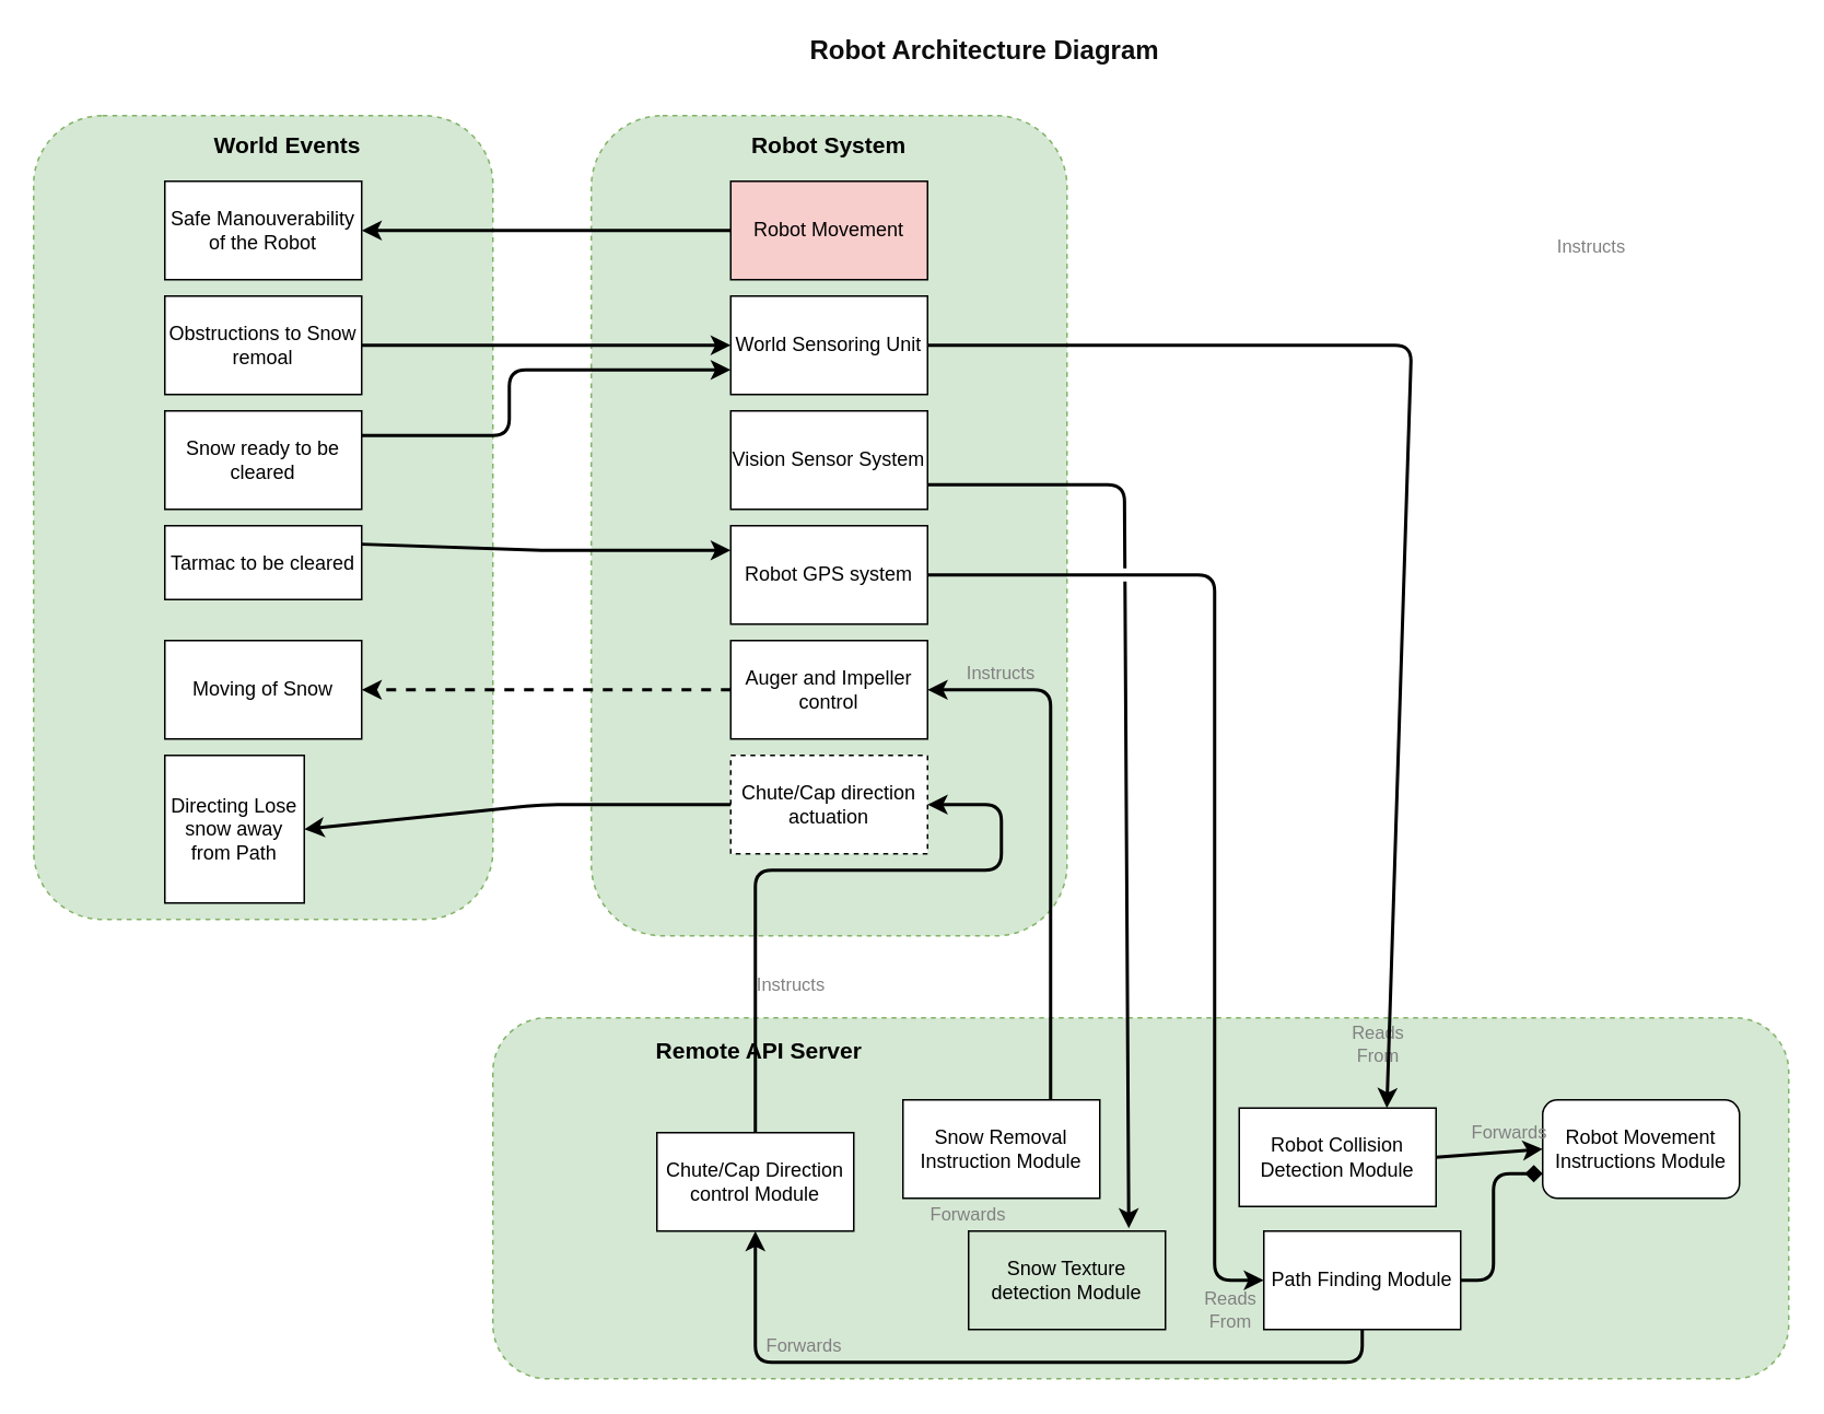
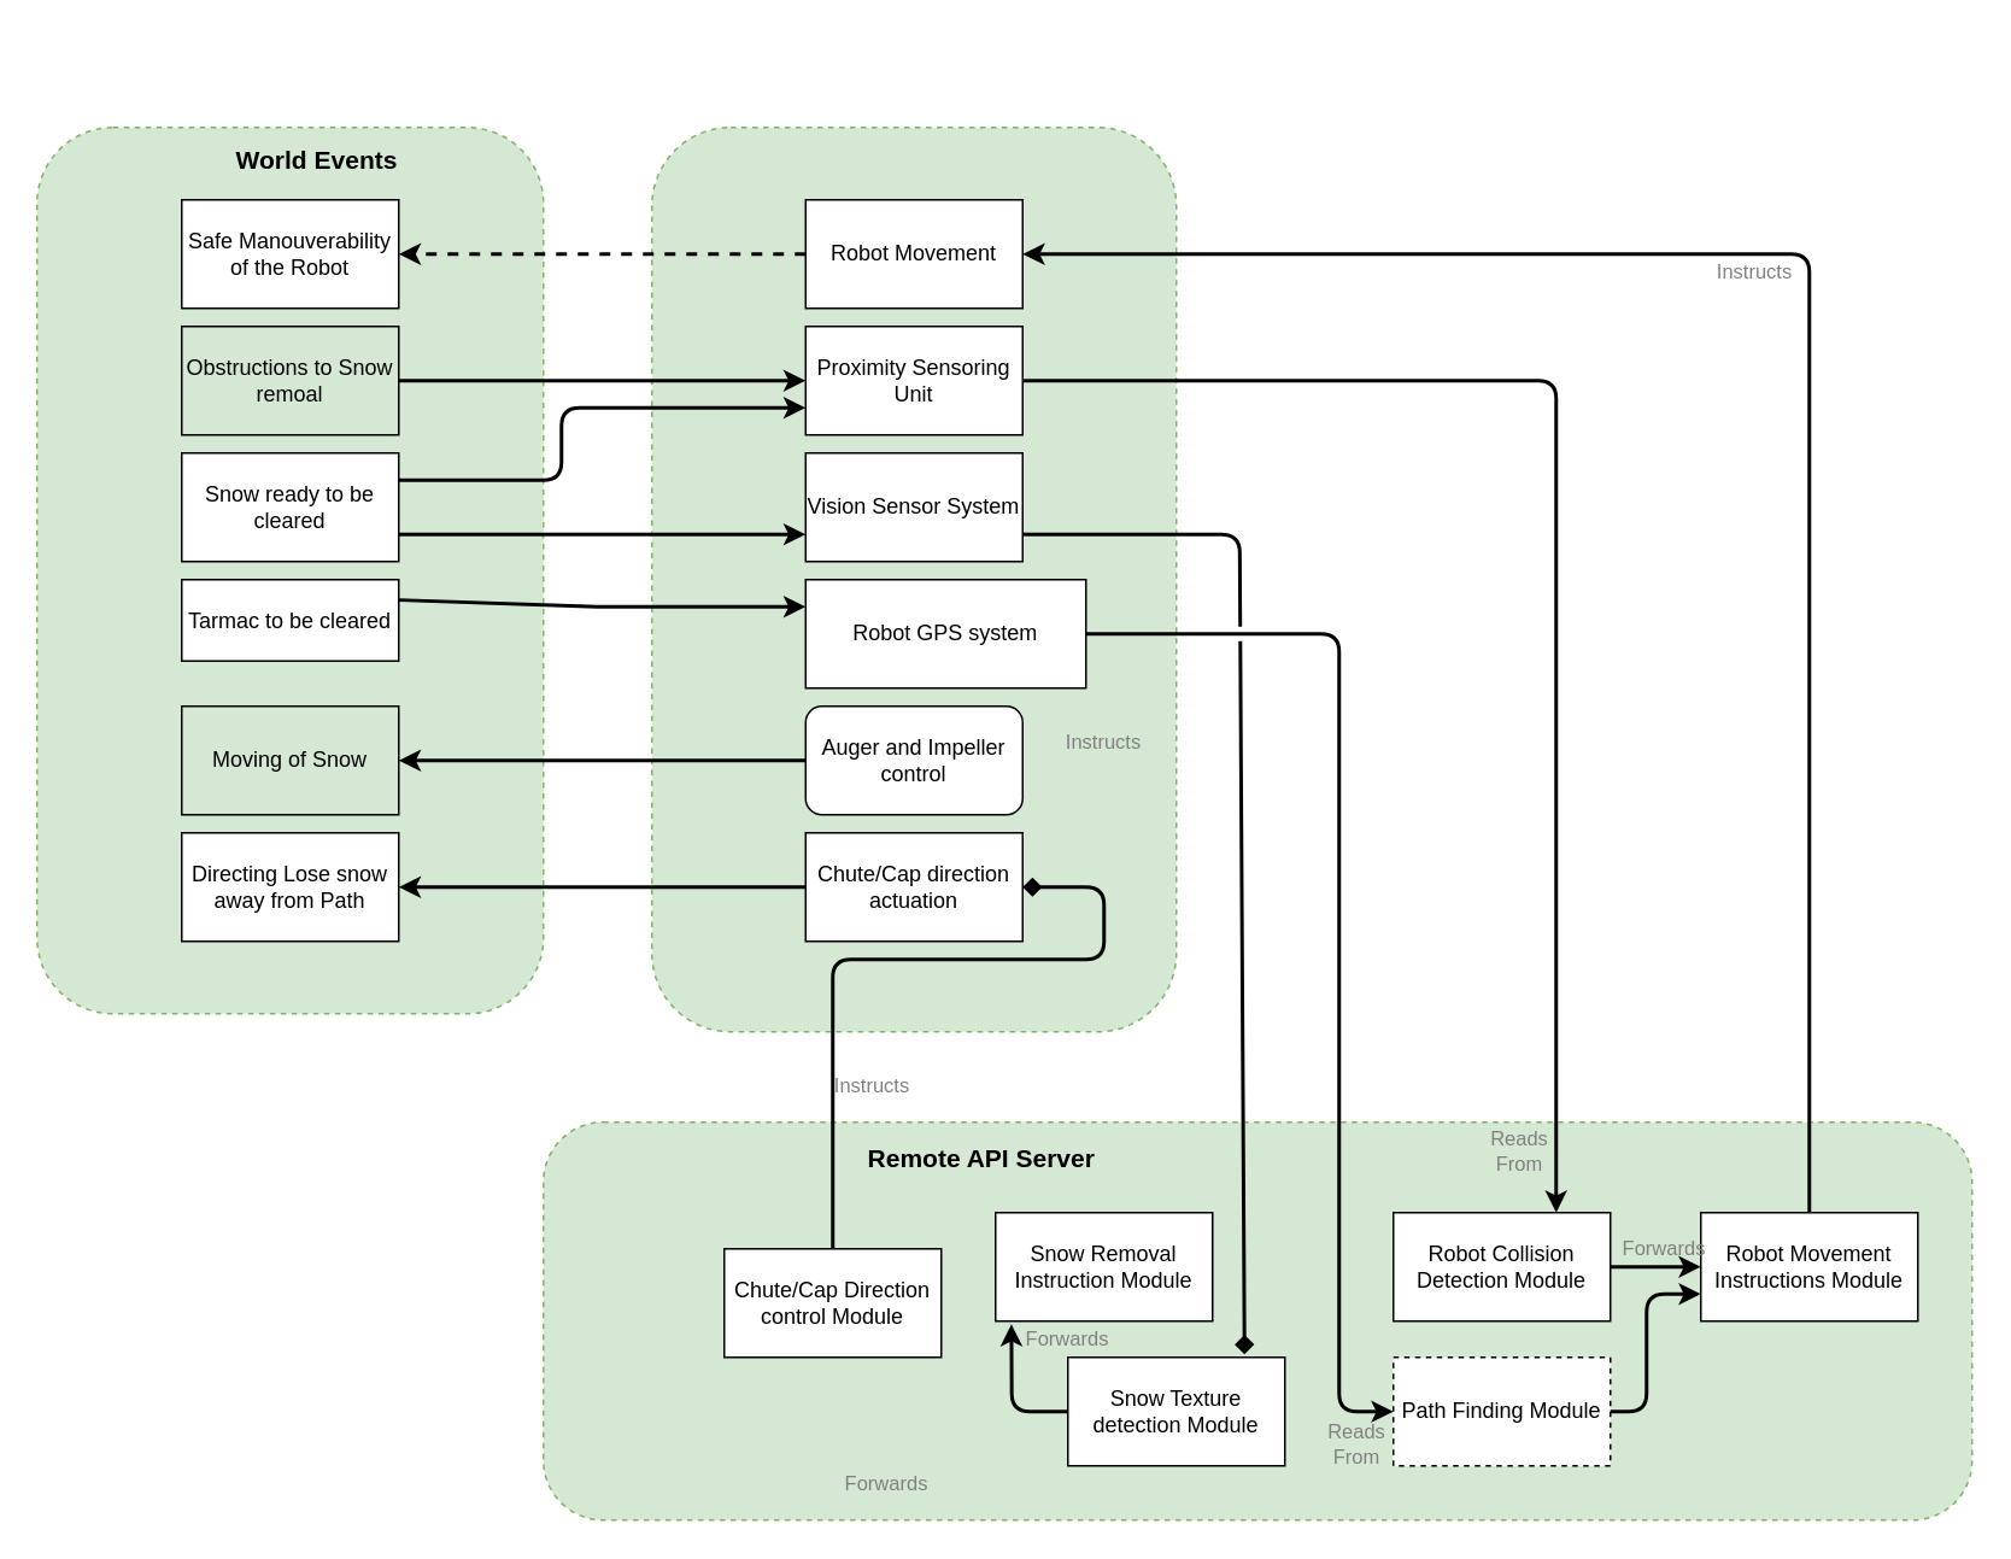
- <mxCell id="49" value="Robot Architecture Diagram" style="text;html=1;strokeColor=none;fillColor=none;align=center;verticalAlign=middle;whiteSpace=wrap;rounded=0;fontSize=16;fontStyle=1;fontColor=#0D0D0D;" parent="1" vertex="1"><mxGeometry x="480" y="20" width="240" height="20" as="geometry" /></mxCell>
- <mxCell id="4" value="&lt;b&gt;&lt;font style=&quot;font-size: 14px&quot;&gt;Robot System&lt;/font&gt;&lt;/b&gt;" style="text;html=1;strokeColor=none;fillColor=none;align=center;verticalAlign=middle;whiteSpace=wrap;rounded=0;" parent="1" vertex="1"><mxGeometry x="445" y="78" width="120" height="20" as="geometry" /></mxCell>
- <mxCell id="44" value="" style="endArrow=classic;html=1;strokeWidth=2;exitX=0;exitY=0.5;exitDx=0;exitDy=0;" parent="1" source="8" target="43" edge="1"><mxGeometry width="50" height="50" relative="1" as="geometry"><mxPoint x="240" y="160" as="sourcePoint" /><mxPoint x="290" y="110" as="targetPoint" /></mxGeometry></mxCell>
+ <mxCell id="44" value="" style="endArrow=classic;html=1;strokeWidth=2;exitX=0;exitY=0.5;exitDx=0;exitDy=0;dashed=1;" parent="1" source="8" target="43" edge="1"><mxGeometry width="50" height="50" relative="1" as="geometry"><mxPoint x="240" y="160" as="sourcePoint" /><mxPoint x="290" y="110" as="targetPoint" /></mxGeometry></mxCell>
- <mxCell id="8" value="Robot Movement" style="rounded=0;whiteSpace=wrap;html=1;fillColor=#f8cecc;" parent="1" vertex="1"><mxGeometry x="445" y="110" width="120" height="60" as="geometry" /></mxCell>
+ <mxCell id="8" value="Robot Movement" style="rounded=0;whiteSpace=wrap;html=1;" parent="1" vertex="1"><mxGeometry x="445" y="110" width="120" height="60" as="geometry" /></mxCell>
+ <mxCell id="18" value="" style="endArrow=classic;html=1;strokeWidth=2;exitX=0.5;exitY=0;exitDx=0;exitDy=0;entryX=1;entryY=0.5;entryDx=0;entryDy=0;" parent="1" source="17" target="8" edge="1"><mxGeometry width="50" height="50" relative="1" as="geometry"><mxPoint x="860" y="570" as="sourcePoint" /><mxPoint x="910" y="520" as="targetPoint" /><Array as="points"><mxPoint x="1000" y="140" /></Array></mxGeometry></mxCell>
- <mxCell id="14" value="Obstructions to Snow remoal" style="rounded=0;whiteSpace=wrap;html=1;" parent="1" vertex="1"><mxGeometry x="100" y="180" width="120" height="60" as="geometry" /></mxCell>
+ <mxCell id="14" value="Obstructions to Snow remoal" style="rounded=0;whiteSpace=wrap;html=1;fillColor=#d5e8d4;" parent="1" vertex="1"><mxGeometry x="100" y="180" width="120" height="60" as="geometry" /></mxCell>
- <mxCell id="10" value="World Sensoring Unit" style="rounded=0;whiteSpace=wrap;html=1;" parent="1" vertex="1"><mxGeometry x="445" y="180" width="120" height="60" as="geometry" /></mxCell>
+ <mxCell id="10" value="Proximity Sensoring Unit" style="rounded=0;whiteSpace=wrap;html=1;" parent="1" vertex="1"><mxGeometry x="445" y="180" width="120" height="60" as="geometry" /></mxCell>
+ <mxCell id="51" value="" style="endArrow=classic;html=1;strokeWidth=2;exitX=1;exitY=0.75;exitDx=0;exitDy=0;entryX=0;entryY=0.75;entryDx=0;entryDy=0;" edge="1" parent="1" source="40" target="12"><mxGeometry width="50" height="50" relative="1" as="geometry"><mxPoint x="207" y="300" as="sourcePoint" /><mxPoint x="462" y="300" as="targetPoint" /><Array as="points" /></mxGeometry></mxCell>
- <mxCell id="50" value="Robot GPS system" style="rounded=0;whiteSpace=wrap;html=1;" parent="1" vertex="1"><mxGeometry x="445" y="320" width="120" height="60" as="geometry" /></mxCell>
+ <mxCell id="50" value="Robot GPS system" style="rounded=0;whiteSpace=wrap;html=1;" parent="1" vertex="1"><mxGeometry x="445" y="320" width="155" height="60" as="geometry" /></mxCell>
- <mxCell id="45" value="Moving of Snow" style="rounded=0;whiteSpace=wrap;html=1;" parent="1" vertex="1"><mxGeometry x="100" y="390" width="120" height="60" as="geometry" /></mxCell>
+ <mxCell id="45" value="Moving of Snow" style="rounded=0;whiteSpace=wrap;html=1;fillColor=#d5e8d4;" parent="1" vertex="1"><mxGeometry x="100" y="390" width="120" height="60" as="geometry" /></mxCell>
- <mxCell id="46" value="" style="endArrow=classic;html=1;strokeWidth=2;exitX=0;exitY=0.5;exitDx=0;exitDy=0;entryX=1;entryY=0.5;entryDx=0;entryDy=0;dashed=1;" parent="1" source="9" target="45" edge="1"><mxGeometry width="50" height="50" relative="1" as="geometry"><mxPoint x="220" y="410" as="sourcePoint" /><mxPoint x="270" y="360" as="targetPoint" /><Array as="points"><mxPoint x="320" y="420" /></Array></mxGeometry></mxCell>
+ <mxCell id="46" value="" style="endArrow=classic;html=1;strokeWidth=2;exitX=0;exitY=0.5;exitDx=0;exitDy=0;entryX=1;entryY=0.5;entryDx=0;entryDy=0;" parent="1" source="9" target="45" edge="1"><mxGeometry width="50" height="50" relative="1" as="geometry"><mxPoint x="220" y="410" as="sourcePoint" /><mxPoint x="270" y="360" as="targetPoint" /><Array as="points"><mxPoint x="320" y="420" /></Array></mxGeometry></mxCell>
- <mxCell id="9" value="Auger and Impeller control" style="rounded=0;whiteSpace=wrap;html=1;" parent="1" vertex="1"><mxGeometry x="445" y="390" width="120" height="60" as="geometry" /></mxCell>
+ <mxCell id="9" value="Auger and Impeller control" style="whiteSpace=wrap;html=1;rounded=1;" parent="1" vertex="1"><mxGeometry x="445" y="390" width="120" height="60" as="geometry" /></mxCell>
- <mxCell id="11" value="Chute/Cap direction actuation" style="rounded=0;whiteSpace=wrap;html=1;dashed=1;" parent="1" vertex="1"><mxGeometry x="445" y="460" width="120" height="60" as="geometry" /></mxCell>
+ <mxCell id="11" value="Chute/Cap direction actuation" style="rounded=0;whiteSpace=wrap;html=1;" parent="1" vertex="1"><mxGeometry x="445" y="460" width="120" height="60" as="geometry" /></mxCell>
- <mxCell id="36" value="" style="endArrow=classic;html=1;strokeWidth=2;entryX=1;entryY=0.5;entryDx=0;entryDy=0;exitX=0.5;exitY=0;exitDx=0;exitDy=0;" parent="1" source="33" target="11" edge="1"><mxGeometry width="50" height="50" relative="1" as="geometry"><mxPoint x="550" y="550" as="sourcePoint" /><mxPoint x="600" y="500" as="targetPoint" /><Array as="points"><mxPoint x="460" y="530" /><mxPoint x="610" y="530" /><mxPoint x="610" y="490" /></Array></mxGeometry></mxCell>
+ <mxCell id="36" value="" style="endArrow=diamond;html=1;strokeWidth=2;entryX=1;entryY=0.5;entryDx=0;entryDy=0;exitX=0.5;exitY=0;exitDx=0;exitDy=0;" parent="1" source="33" target="11" edge="1"><mxGeometry width="50" height="50" relative="1" as="geometry"><mxPoint x="550" y="550" as="sourcePoint" /><mxPoint x="600" y="500" as="targetPoint" /><Array as="points"><mxPoint x="460" y="530" /><mxPoint x="610" y="530" /><mxPoint x="610" y="490" /></Array></mxGeometry></mxCell>
- <mxCell id="47" value="Directing Lose snow away from Path" style="rounded=0;whiteSpace=wrap;html=1;" parent="1" vertex="1"><mxGeometry x="100" y="460" width="85" height="90" as="geometry" /></mxCell>
+ <mxCell id="47" value="Directing Lose snow away from Path" style="rounded=0;whiteSpace=wrap;html=1;" parent="1" vertex="1"><mxGeometry x="100" y="460" width="120" height="60" as="geometry" /></mxCell>
- <mxCell id="31" value="" style="endArrow=classic;html=1;strokeWidth=2;exitX=0.75;exitY=0;exitDx=0;exitDy=0;entryX=1;entryY=0.5;entryDx=0;entryDy=0;" parent="1" source="28" target="9" edge="1"><mxGeometry width="50" height="50" relative="1" as="geometry"><mxPoint x="590" y="510" as="sourcePoint" /><mxPoint x="640" y="460" as="targetPoint" /><Array as="points"><mxPoint x="640" y="420" /></Array></mxGeometry></mxCell>
- <mxCell id="6" value="&lt;b&gt;&lt;font style=&quot;font-size: 14px&quot;&gt;Remote API Server&lt;/font&gt;&lt;/b&gt;" style="text;html=1;strokeColor=none;fillColor=none;align=center;verticalAlign=middle;whiteSpace=wrap;rounded=0;" parent="1" vertex="1"><mxGeometry x="395" y="630" width="135" height="20" as="geometry" /></mxCell>
+ <mxCell id="6" value="&lt;b&gt;&lt;font style=&quot;font-size: 14px&quot;&gt;Remote API Server&lt;/font&gt;&lt;/b&gt;" style="text;html=1;strokeColor=none;fillColor=none;align=center;verticalAlign=middle;whiteSpace=wrap;rounded=0;" parent="1" vertex="1"><mxGeometry x="475" y="630" width="135" height="20" as="geometry" /></mxCell>
- <mxCell id="17" value="Robot Movement Instructions Module" style="whiteSpace=wrap;html=1;rounded=1;" parent="1" vertex="1"><mxGeometry x="940" y="670" width="120" height="60" as="geometry" /></mxCell>
+ <mxCell id="17" value="Robot Movement Instructions Module" style="rounded=0;whiteSpace=wrap;html=1;" parent="1" vertex="1"><mxGeometry x="940" y="670" width="120" height="60" as="geometry" /></mxCell>
- <mxCell id="13" value="Robot Collision Detection Module" style="rounded=0;whiteSpace=wrap;html=1;" parent="1" vertex="1"><mxGeometry x="755" y="675" width="120" height="60" as="geometry" /></mxCell>
+ <mxCell id="13" value="Robot Collision Detection Module" style="rounded=0;whiteSpace=wrap;html=1;" parent="1" vertex="1"><mxGeometry x="770" y="670" width="120" height="60" as="geometry" /></mxCell>
- <mxCell id="25" value="" style="endArrow=diamond;html=1;strokeWidth=2;exitX=1;exitY=0.5;exitDx=0;exitDy=0;entryX=0;entryY=0.75;entryDx=0;entryDy=0;" parent="1" source="22" target="17" edge="1"><mxGeometry width="50" height="50" relative="1" as="geometry"><mxPoint x="910" y="800" as="sourcePoint" /><mxPoint x="960" y="750" as="targetPoint" /><Array as="points"><mxPoint x="910" y="780" /><mxPoint x="910" y="715" /></Array></mxGeometry></mxCell>
+ <mxCell id="25" value="" style="endArrow=classic;html=1;strokeWidth=2;exitX=1;exitY=0.5;exitDx=0;exitDy=0;entryX=0;entryY=0.75;entryDx=0;entryDy=0;" parent="1" source="22" target="17" edge="1"><mxGeometry width="50" height="50" relative="1" as="geometry"><mxPoint x="910" y="800" as="sourcePoint" /><mxPoint x="960" y="750" as="targetPoint" /><Array as="points"><mxPoint x="910" y="780" /><mxPoint x="910" y="715" /></Array></mxGeometry></mxCell>
- <mxCell id="27" value="" style="endArrow=classic;html=1;strokeWidth=2;exitX=1;exitY=0.75;exitDx=0;exitDy=0;entryX=0.814;entryY=-0.028;entryDx=0;entryDy=0;entryPerimeter=0;jumpStyle=gap;" parent="1" source="12" target="26" edge="1"><mxGeometry width="50" height="50" relative="1" as="geometry"><mxPoint x="600" y="340" as="sourcePoint" /><mxPoint x="650" y="290" as="targetPoint" /><Array as="points"><mxPoint x="685" y="295" /></Array></mxGeometry></mxCell>
+ <mxCell id="27" value="" style="endArrow=diamond;html=1;strokeWidth=2;exitX=1;exitY=0.75;exitDx=0;exitDy=0;entryX=0.814;entryY=-0.028;entryDx=0;entryDy=0;entryPerimeter=0;jumpStyle=gap;" parent="1" source="12" target="26" edge="1"><mxGeometry width="50" height="50" relative="1" as="geometry"><mxPoint x="600" y="340" as="sourcePoint" /><mxPoint x="650" y="290" as="targetPoint" /><Array as="points"><mxPoint x="685" y="295" /></Array></mxGeometry></mxCell>
+ <mxCell id="29" value="" style="endArrow=classic;html=1;strokeWidth=2;exitX=0;exitY=0.5;exitDx=0;exitDy=0;entryX=0.073;entryY=1.028;entryDx=0;entryDy=0;entryPerimeter=0;" parent="1" source="26" target="28" edge="1"><mxGeometry width="50" height="50" relative="1" as="geometry"><mxPoint x="510" y="790" as="sourcePoint" /><mxPoint x="560" y="740" as="targetPoint" /><Array as="points"><mxPoint x="559" y="780" /></Array></mxGeometry></mxCell>
- <mxCell id="26" value="Snow Texture detection Module" style="rounded=0;whiteSpace=wrap;html=1;fillColor=#d5e8d4;" parent="1" vertex="1"><mxGeometry x="590" y="750" width="120" height="60" as="geometry" /></mxCell>
+ <mxCell id="26" value="Snow Texture detection Module" style="rounded=0;whiteSpace=wrap;html=1;" parent="1" vertex="1"><mxGeometry x="590" y="750" width="120" height="60" as="geometry" /></mxCell>
- <mxCell id="22" value="Path Finding Module" style="rounded=0;whiteSpace=wrap;html=1;" parent="1" vertex="1"><mxGeometry x="770" y="750" width="120" height="60" as="geometry" /></mxCell>
+ <mxCell id="22" value="Path Finding Module" style="rounded=0;whiteSpace=wrap;html=1;dashed=1;" parent="1" vertex="1"><mxGeometry x="770" y="750" width="120" height="60" as="geometry" /></mxCell>
- <mxCell id="34" value="" style="endArrow=classic;html=1;strokeWidth=2;exitX=0.5;exitY=1;exitDx=0;exitDy=0;entryX=0.5;entryY=1;entryDx=0;entryDy=0;" parent="1" source="22" target="33" edge="1"><mxGeometry width="50" height="50" relative="1" as="geometry"><mxPoint x="470" y="850" as="sourcePoint" /><mxPoint x="520" y="800" as="targetPoint" /><Array as="points"><mxPoint x="830" y="830" /><mxPoint x="460" y="830" /></Array></mxGeometry></mxCell>
